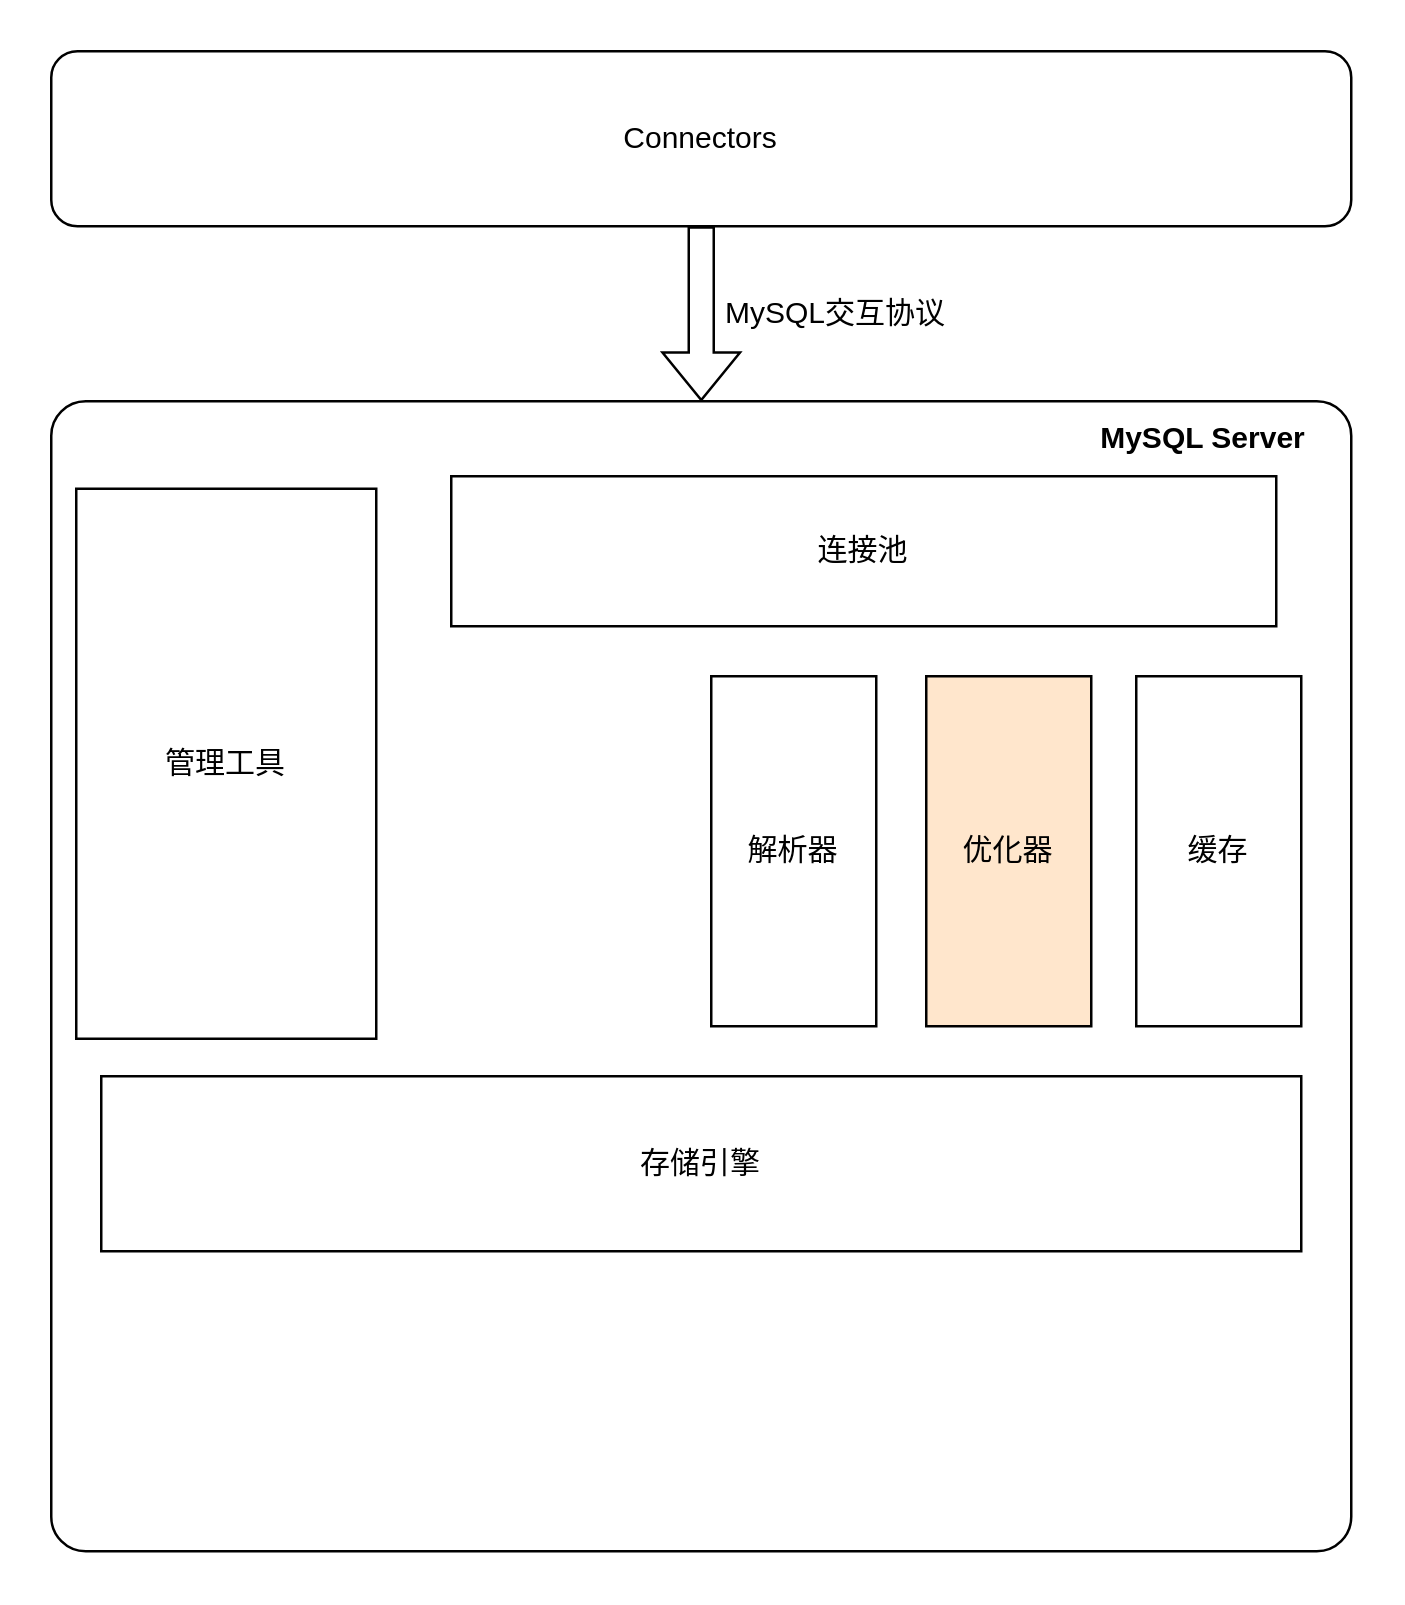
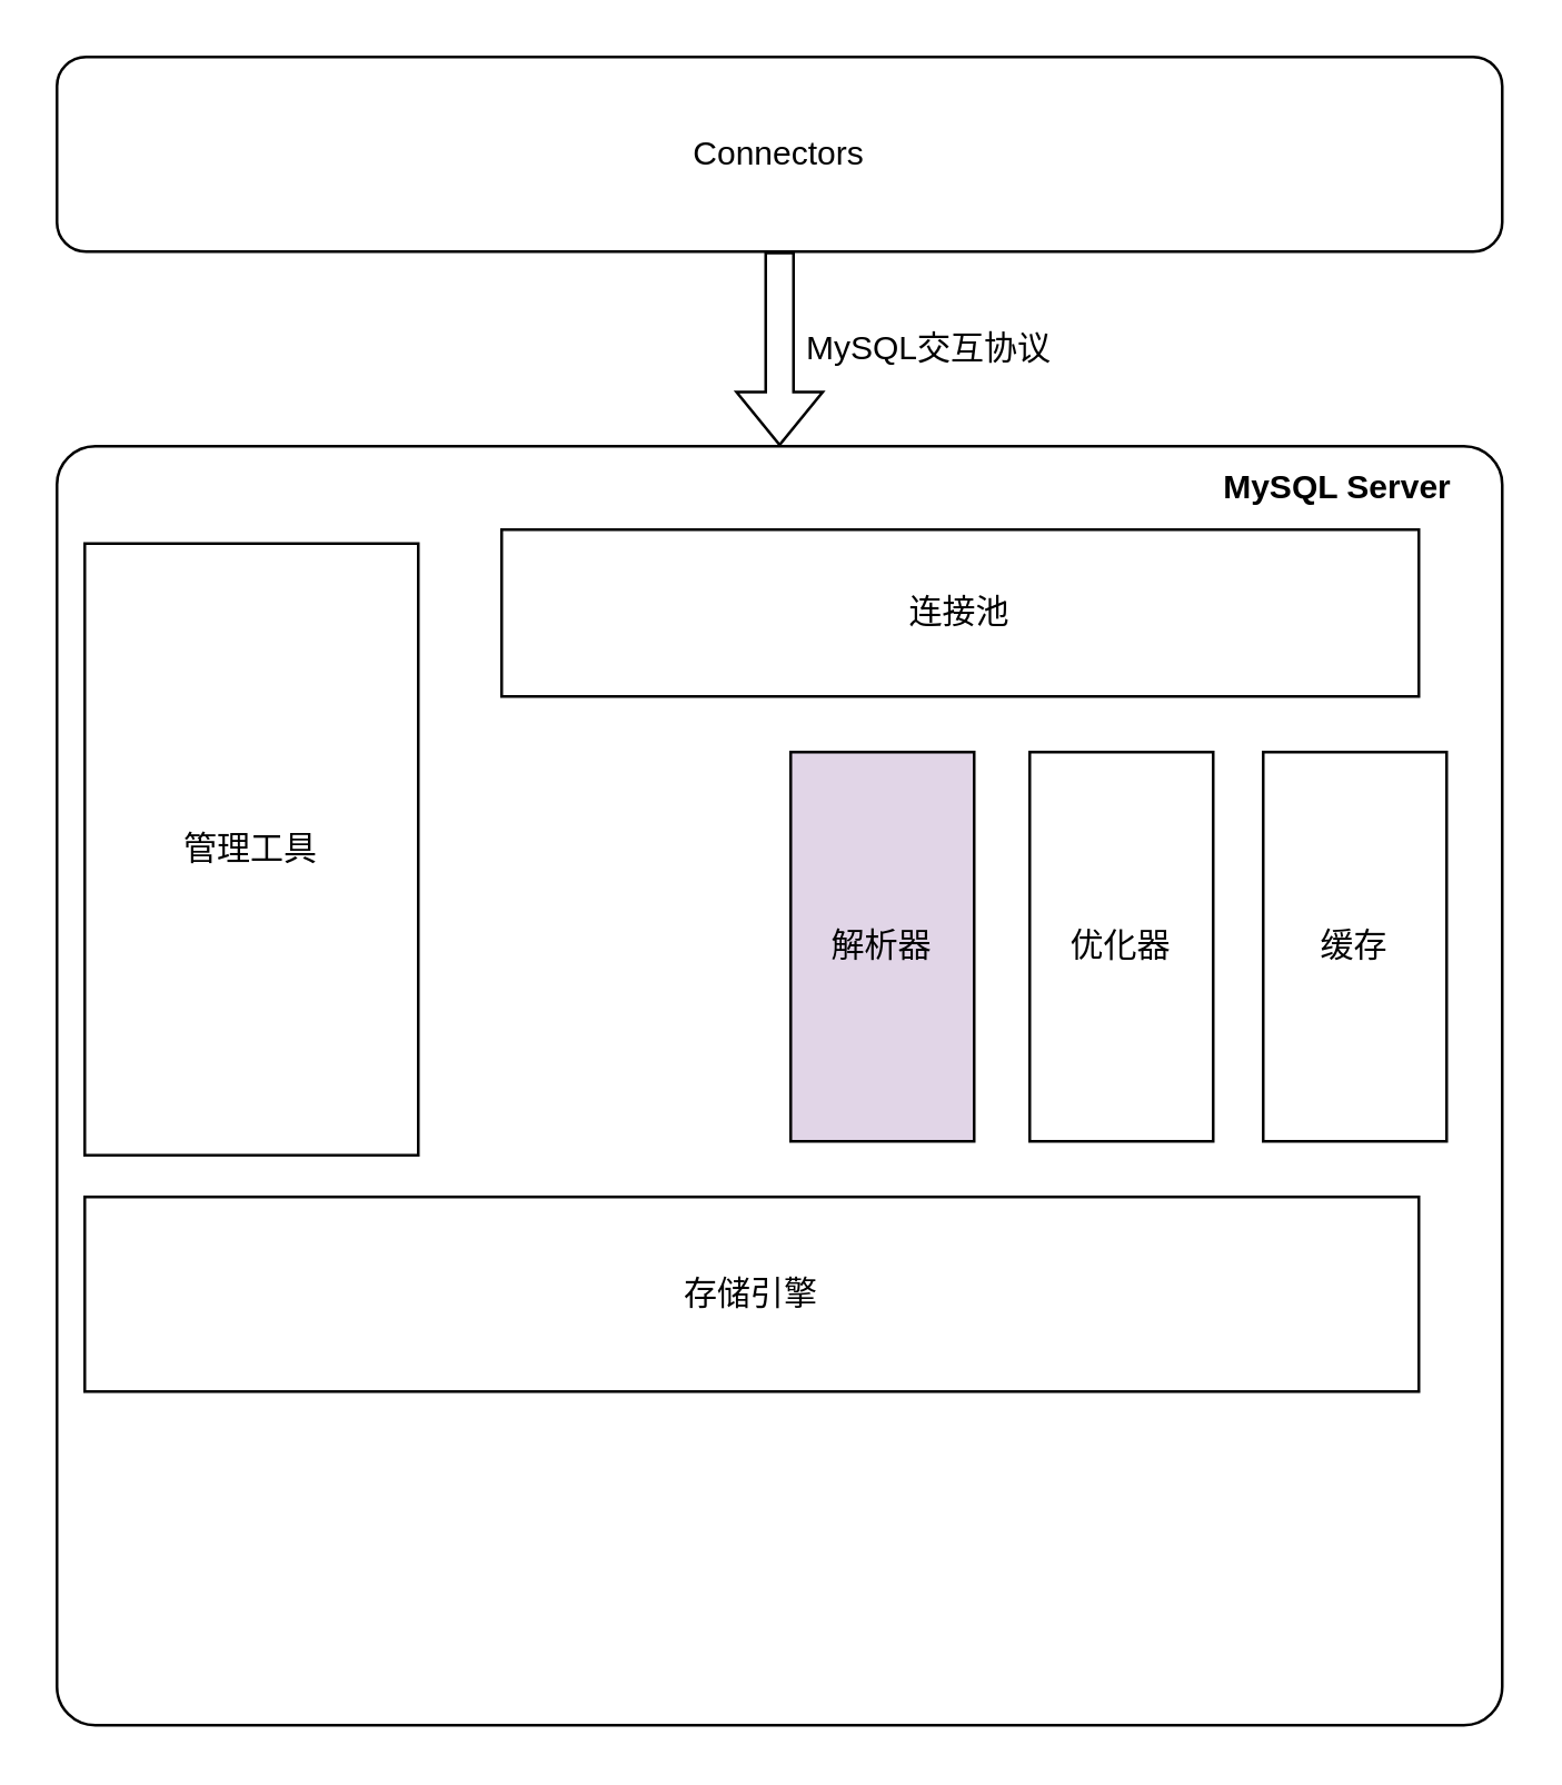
- <mxCell id="9" value="解析器" style="rounded=0;whiteSpace=wrap;html=1;" vertex="1" parent="1"><mxGeometry x="284" y="270" width="66" height="140" as="geometry" /></mxCell>
+ <mxCell id="9" value="解析器" style="rounded=0;whiteSpace=wrap;html=1;fillColor=#e1d5e7;" vertex="1" parent="1"><mxGeometry x="284" y="270" width="66" height="140" as="geometry" /></mxCell>
- <mxCell id="10" value="优化器" style="rounded=0;whiteSpace=wrap;html=1;fillColor=#ffe6cc;" vertex="1" parent="1"><mxGeometry x="370" y="270" width="66" height="140" as="geometry" /></mxCell>
+ <mxCell id="10" value="优化器" style="rounded=0;whiteSpace=wrap;html=1;" vertex="1" parent="1"><mxGeometry x="370" y="270" width="66" height="140" as="geometry" /></mxCell>
- <mxCell id="6" value="存储引擎" style="rounded=0;whiteSpace=wrap;html=1;" vertex="1" parent="1"><mxGeometry x="40" y="430" width="480" height="70" as="geometry" /></mxCell>
+ <mxCell id="6" value="存储引擎" style="rounded=0;whiteSpace=wrap;html=1;" vertex="1" parent="1"><mxGeometry x="30" y="430" width="480" height="70" as="geometry" /></mxCell>
